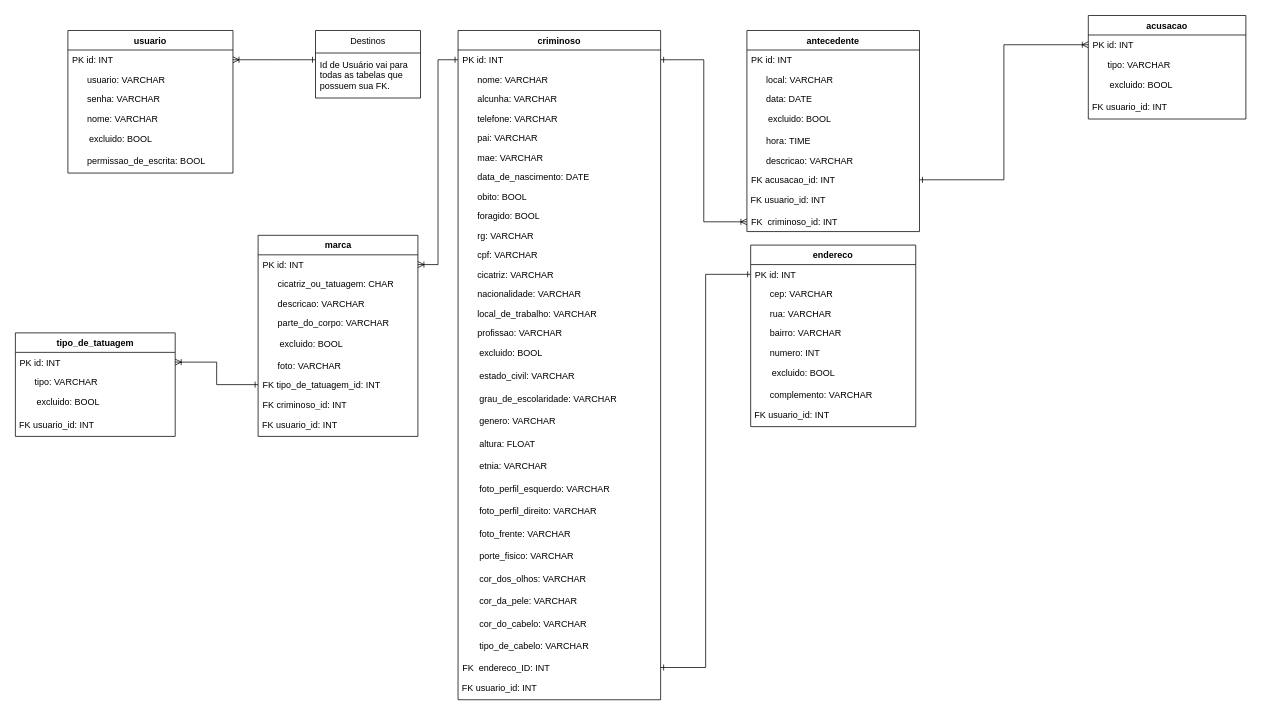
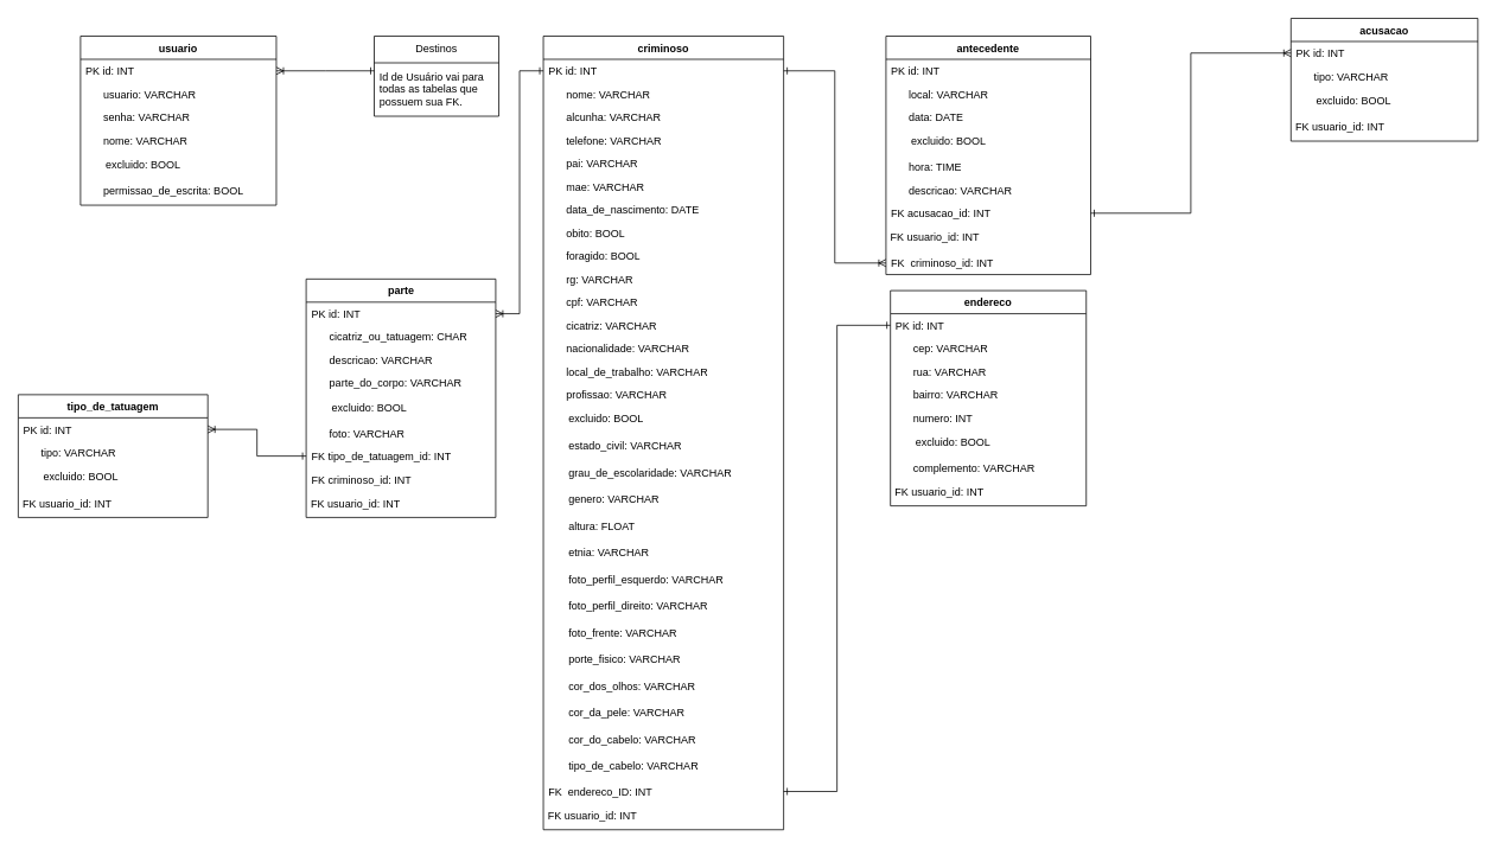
- <mxCell id="44" value="marca" style="swimlane;fontStyle=1;align=center;verticalAlign=top;childLayout=stackLayout;horizontal=1;startSize=26;horizontalStack=0;resizeParent=1;resizeParentMax=0;resizeLast=0;collapsible=1;marginBottom=0;whiteSpace=wrap;html=1;" parent="1" vertex="1"><mxGeometry x="343.5" y="313" width="213" height="268" as="geometry" /></mxCell>
+ <mxCell id="44" value="parte" style="swimlane;fontStyle=1;align=center;verticalAlign=top;childLayout=stackLayout;horizontal=1;startSize=26;horizontalStack=0;resizeParent=1;resizeParentMax=0;resizeLast=0;collapsible=1;marginBottom=0;whiteSpace=wrap;html=1;" parent="1" vertex="1"><mxGeometry x="343.5" y="313" width="213" height="268" as="geometry" /></mxCell>
